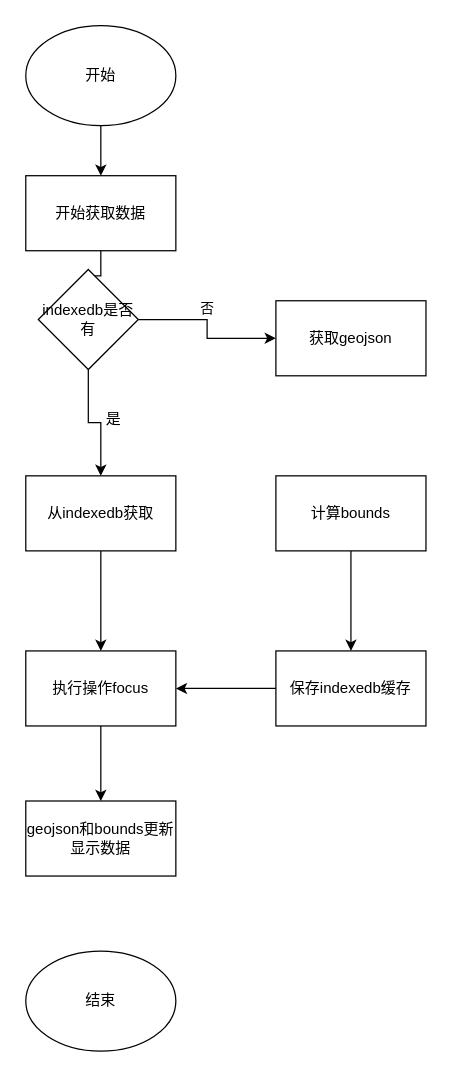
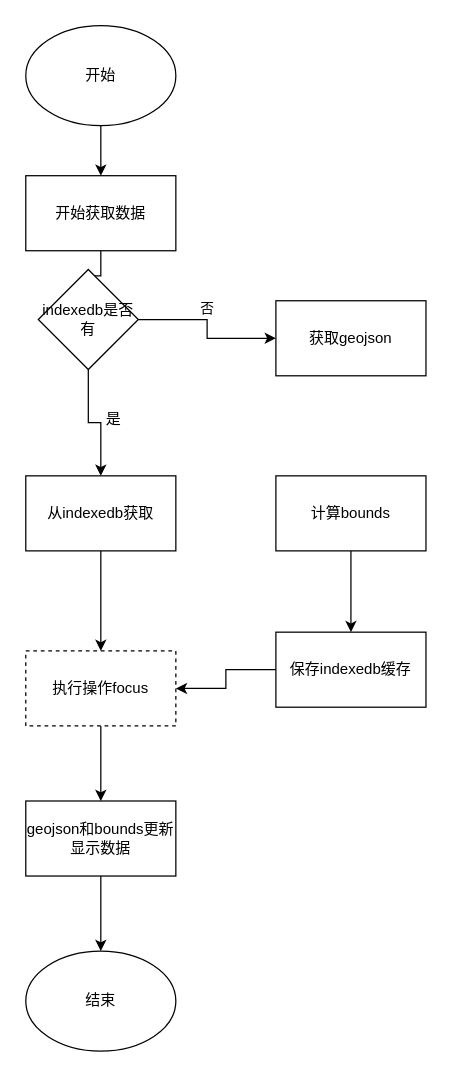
- <mxCell id="19" value="执行操作focus" style="whiteSpace=wrap;html=1;rounded=0;" vertex="1" parent="1"><mxGeometry x="20" y="520" width="120" height="60" as="geometry" /></mxCell>
+ <mxCell id="19" value="执行操作focus" style="whiteSpace=wrap;html=1;rounded=0;dashed=1;" vertex="1" parent="1"><mxGeometry x="20" y="520" width="120" height="60" as="geometry" /></mxCell>
- <mxCell id="17" value="保存indexedb缓存" style="whiteSpace=wrap;html=1;rounded=0;" vertex="1" parent="1"><mxGeometry x="220" y="520" width="120" height="60" as="geometry" /></mxCell>
+ <mxCell id="17" value="保存indexedb缓存" style="whiteSpace=wrap;html=1;rounded=0;" vertex="1" parent="1"><mxGeometry x="220" y="505" width="120" height="60" as="geometry" /></mxCell>
+ <mxCell id="20" value="" style="edgeStyle=orthogonalEdgeStyle;rounded=0;orthogonalLoop=1;jettySize=auto;html=1;" edge="1" parent="1" source="21" target="22"><mxGeometry relative="1" as="geometry" /></mxCell>
